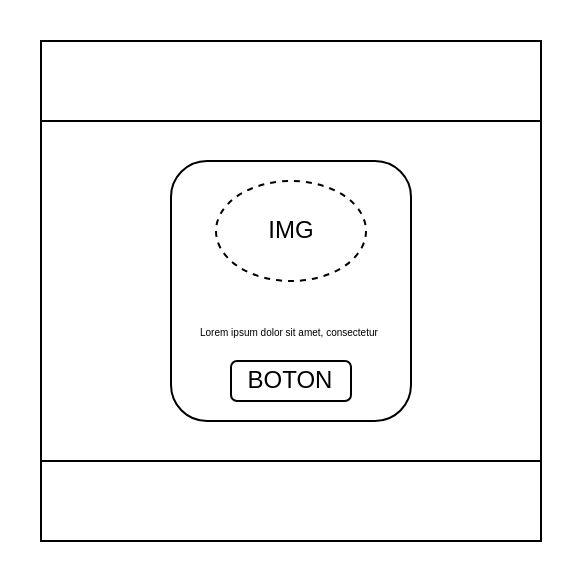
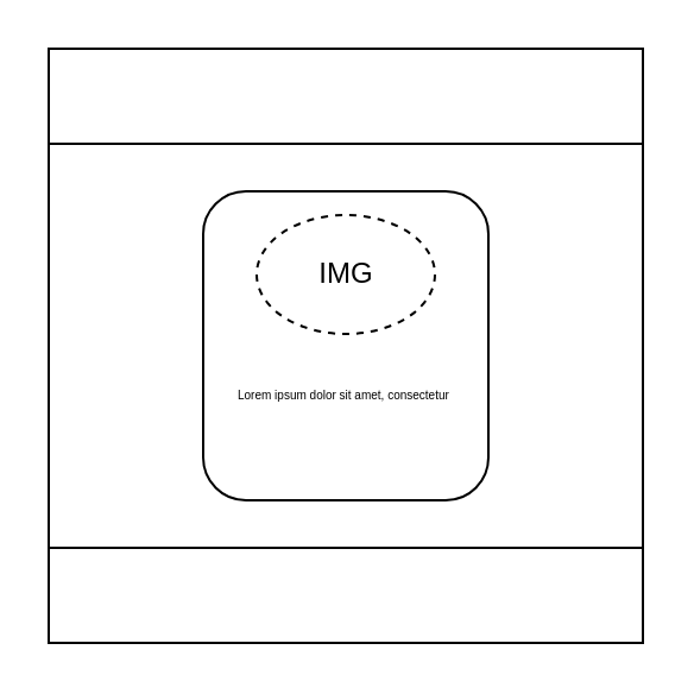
- <mxCell id="8" value="BOTON" style="rounded=1;whiteSpace=wrap;html=1;" vertex="1" parent="1"><mxGeometry x="115" y="180" width="60" height="20" as="geometry" /></mxCell>
